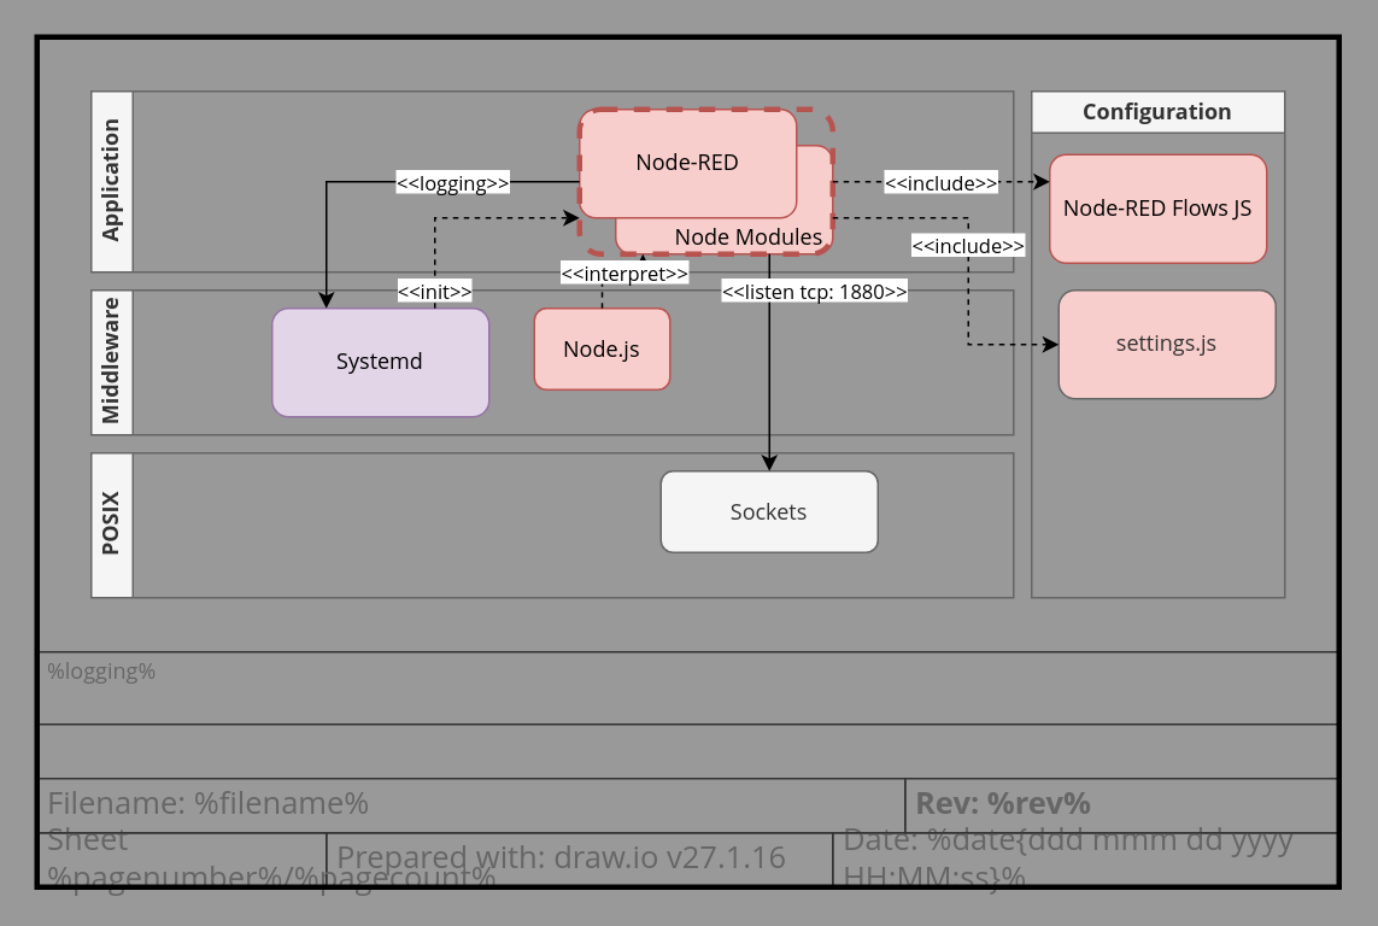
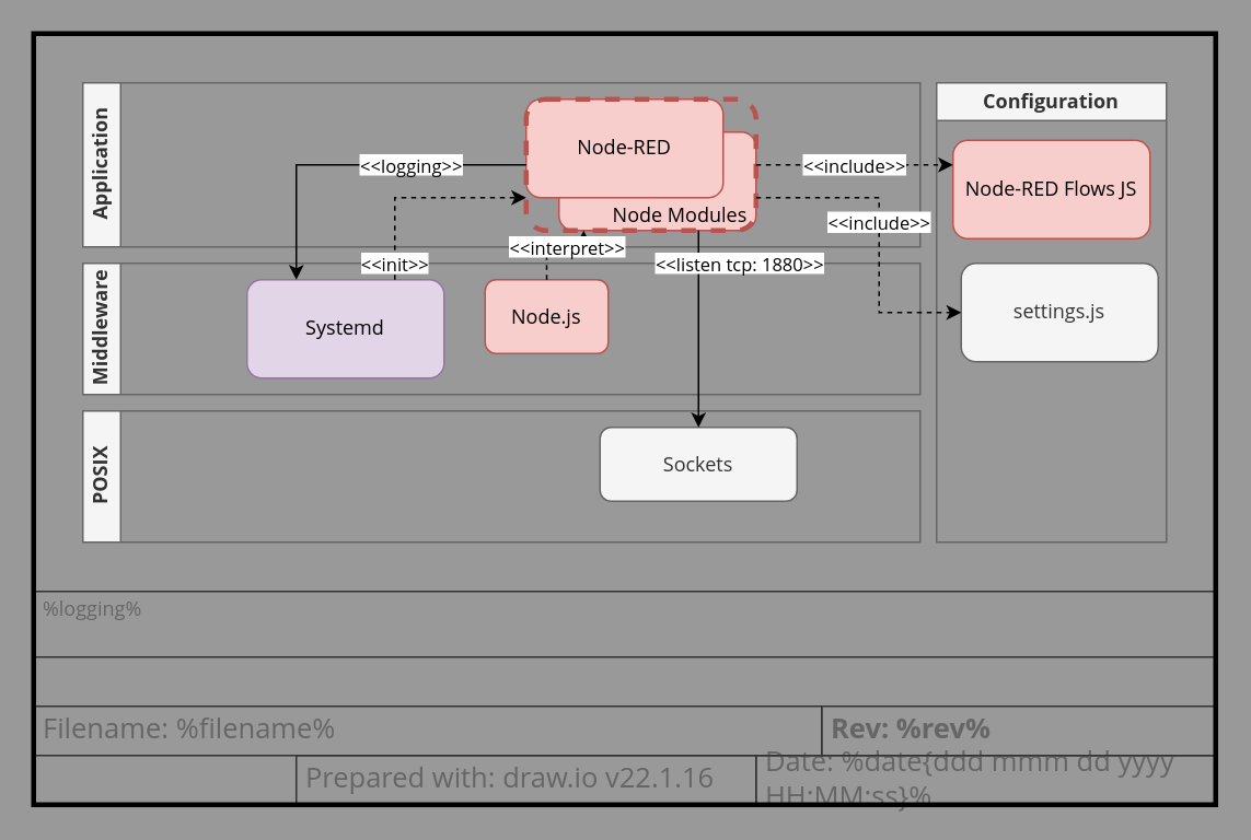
- <mxCell id="22" value="settings.js" style="rounded=1;whiteSpace=wrap;html=1;fontFamily=Open Sans;fillColor=#f8cecc;strokeColor=#666666;fontColor=#333333;" parent="20" vertex="1"><mxGeometry x="15" y="110" width="120" height="60" as="geometry" /></mxCell>
+ <mxCell id="22" value="settings.js" style="rounded=1;whiteSpace=wrap;html=1;fontFamily=Open Sans;fillColor=#f5f5f5;strokeColor=#666666;fontColor=#333333;" parent="20" vertex="1"><mxGeometry x="15" y="110" width="120" height="60" as="geometry" /></mxCell>
- <mxCell id="2" value="Prepared with: draw.io v27.1.16" style="strokeWidth=1;shadow=0;dashed=0;align=center;html=1;shape=mxgraph.mockup.text.textBox;fontColor=#666666;align=left;fontSize=17;spacingLeft=4;spacingTop=-3;whiteSpace=wrap;strokeColor=#333333;mainText=;fillColor=none;fontFamily=Open Sans;movable=1;resizable=1;rotatable=1;deletable=1;editable=1;locked=0;connectable=1;" parent="1" vertex="1"><mxGeometry x="180" y="460" width="280" height="30" as="geometry" /></mxCell>
+ <mxCell id="2" value="Prepared with: draw.io v22.1.16" style="strokeWidth=1;shadow=0;dashed=0;align=center;html=1;shape=mxgraph.mockup.text.textBox;fontColor=#666666;align=left;fontSize=17;spacingLeft=4;spacingTop=-3;whiteSpace=wrap;strokeColor=#333333;mainText=;fillColor=none;fontFamily=Open Sans;movable=1;resizable=1;rotatable=1;deletable=1;editable=1;locked=0;connectable=1;" parent="1" vertex="1"><mxGeometry x="180" y="460" width="280" height="30" as="geometry" /></mxCell>
- <mxCell id="3" value="&lt;div align=&quot;left&quot;&gt;Sheet %pagenumber%/%pagecount%&lt;/div&gt;" style="strokeWidth=1;shadow=0;dashed=0;align=left;html=1;shape=mxgraph.mockup.text.textBox;fontColor=#666666;align=left;fontSize=17;spacingLeft=4;spacingTop=-3;whiteSpace=wrap;strokeColor=#333333;mainText=;fillColor=none;fontFamily=Open Sans;movable=1;resizable=1;rotatable=1;deletable=1;editable=1;locked=0;connectable=1;" parent="1" vertex="1"><mxGeometry x="20" y="460" width="160" height="30" as="geometry" /></mxCell>
